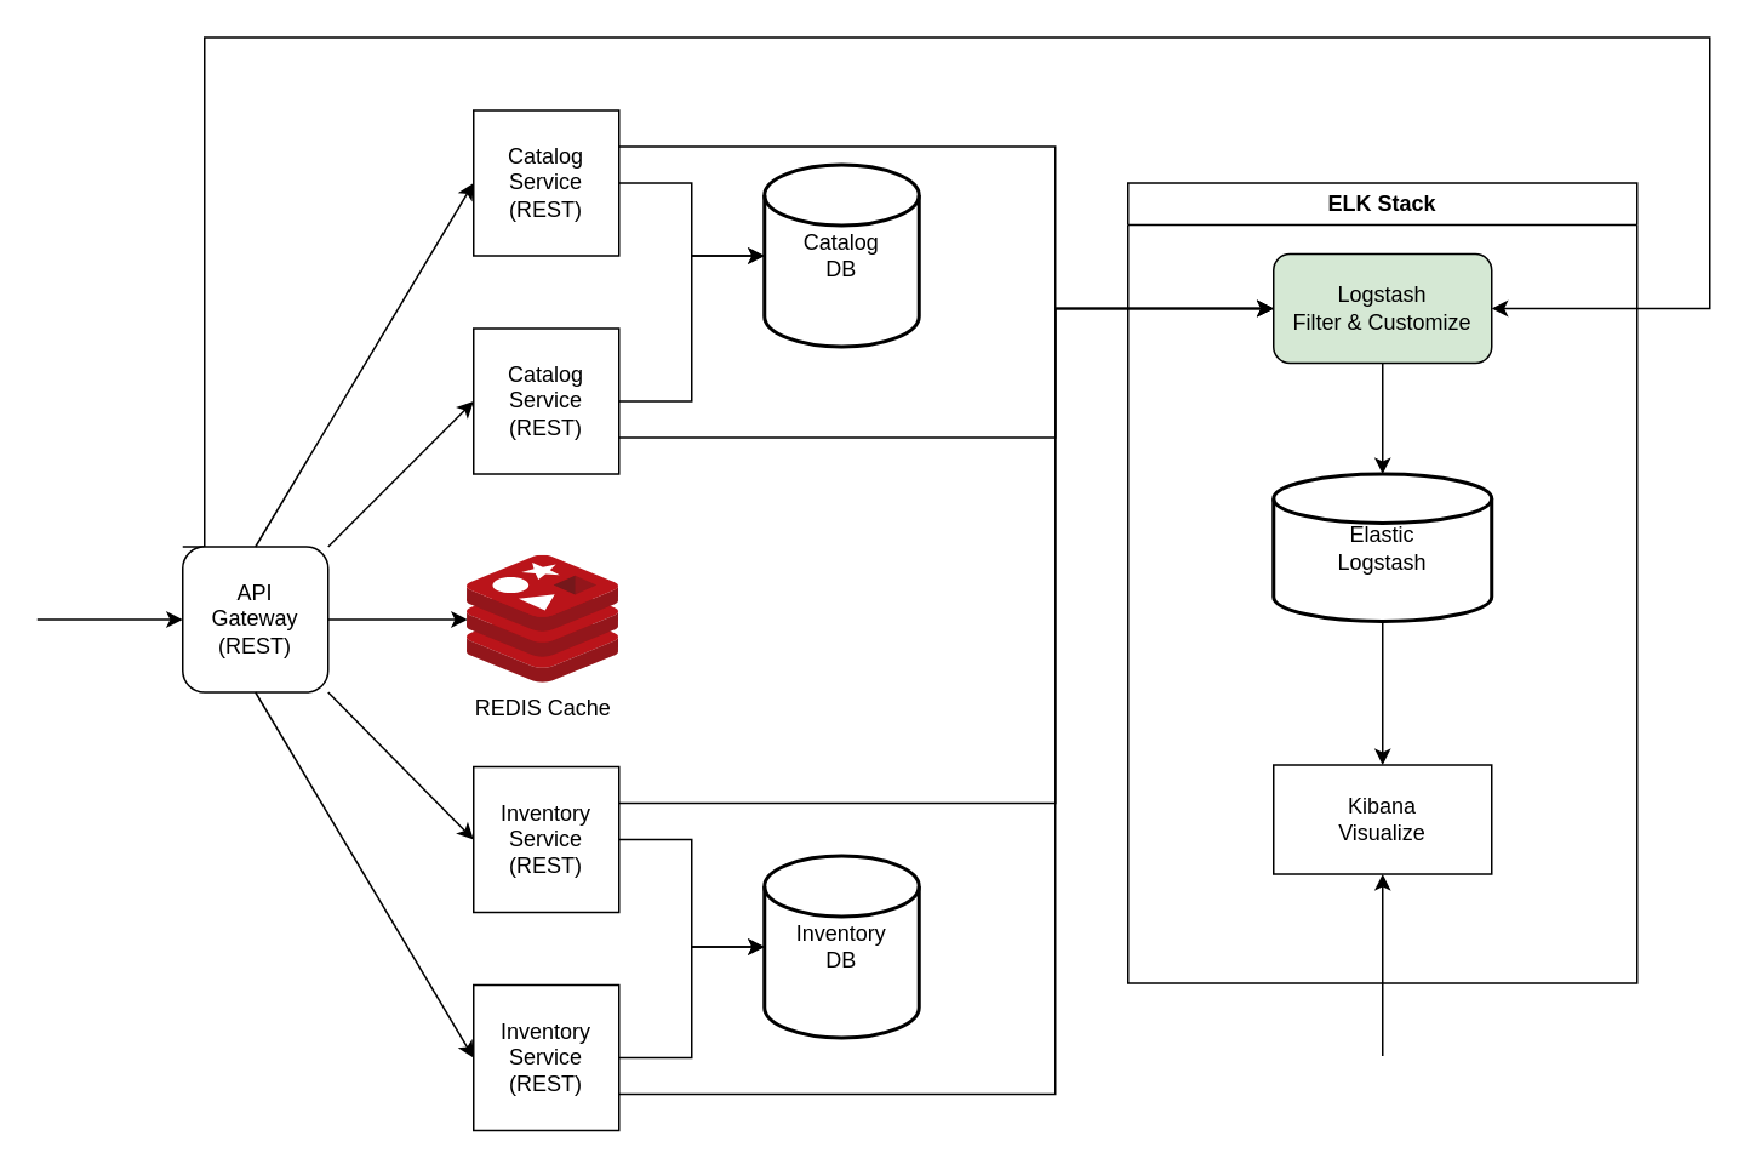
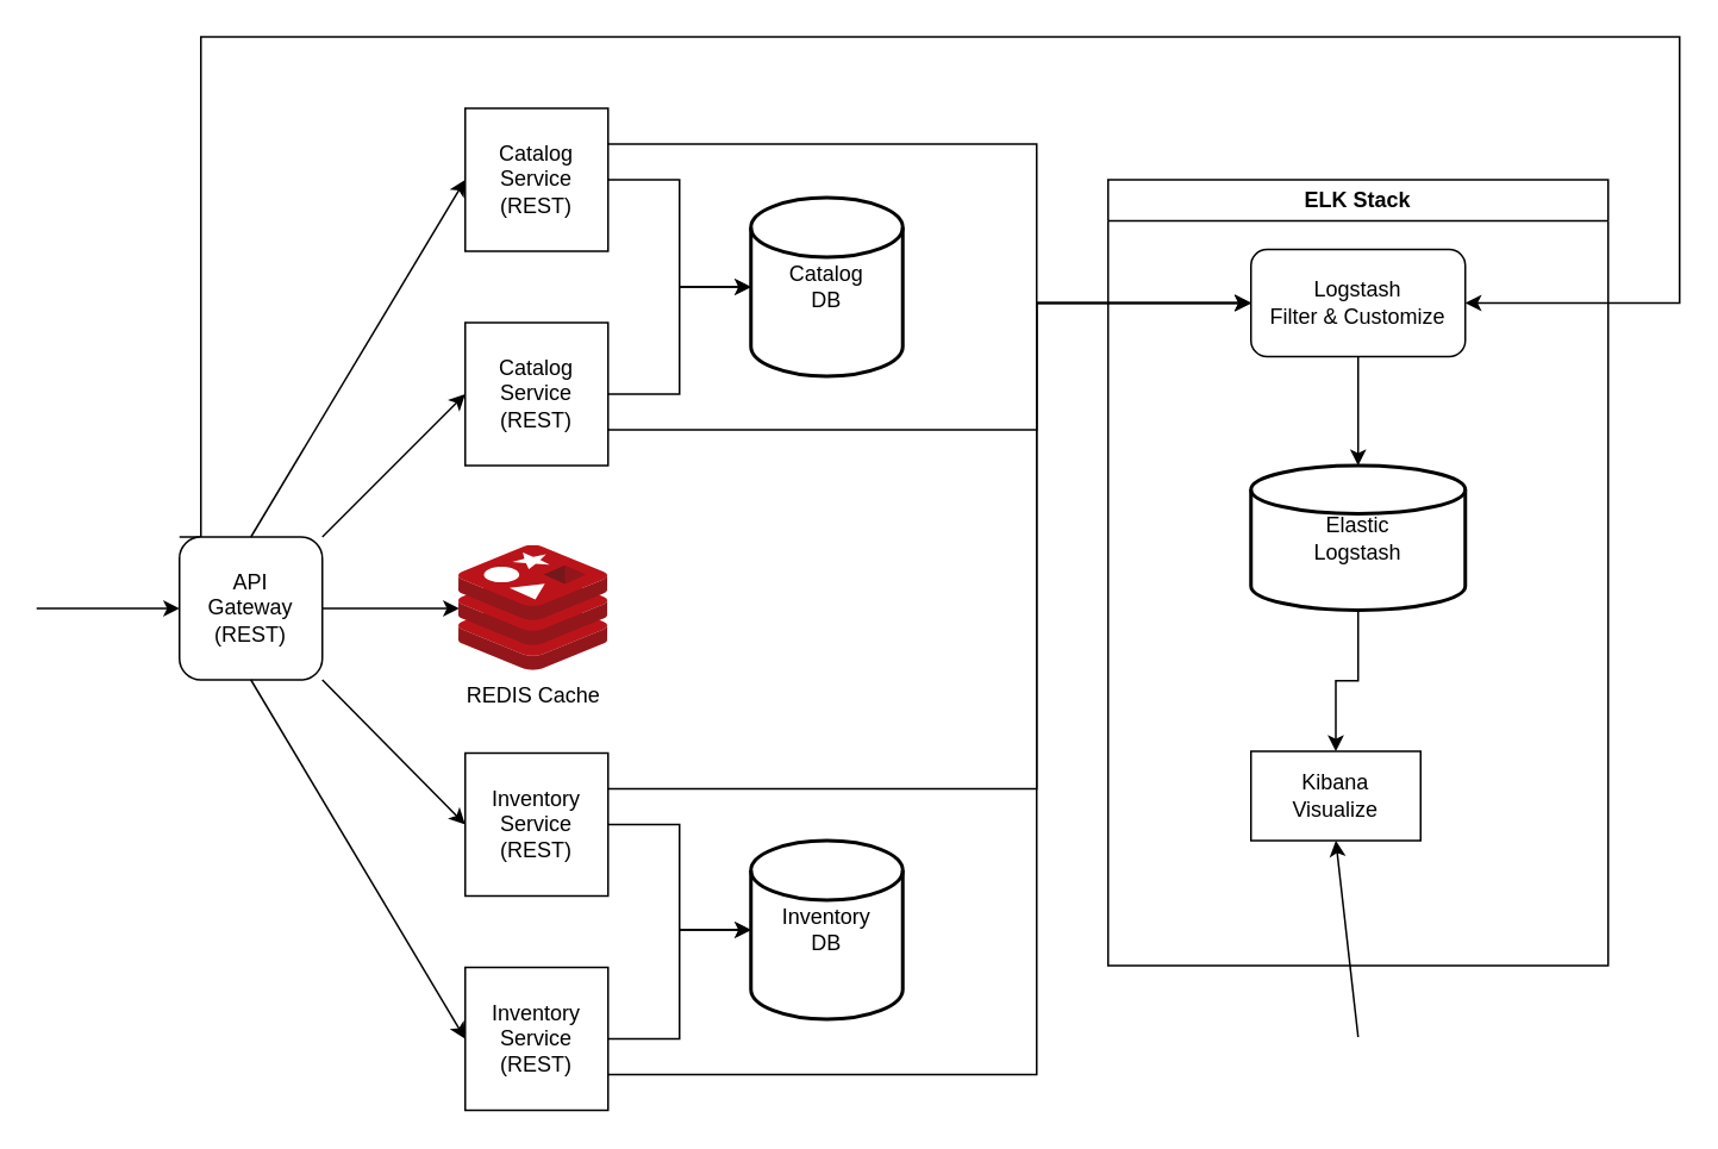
- <mxCell id="19" value="&lt;div&gt;Catalog&lt;/div&gt;&lt;div&gt;DB&lt;br&gt;&lt;/div&gt;" style="strokeWidth=2;html=1;shape=mxgraph.flowchart.database;whiteSpace=wrap;" vertex="1" parent="1"><mxGeometry x="420" y="90" width="85" height="100" as="geometry" /></mxCell>
+ <mxCell id="19" value="&lt;div&gt;Catalog&lt;/div&gt;&lt;div&gt;DB&lt;br&gt;&lt;/div&gt;" style="strokeWidth=2;html=1;shape=mxgraph.flowchart.database;whiteSpace=wrap;" vertex="1" parent="1"><mxGeometry x="420" y="110" width="85" height="100" as="geometry" /></mxCell>
- <mxCell id="27" value="&lt;div&gt;Logstash&lt;/div&gt;&lt;div&gt;Filter &amp;amp; Customize&lt;br&gt;&lt;/div&gt;" style="rounded=1;whiteSpace=wrap;html=1;fillColor=#d5e8d4;" vertex="1" parent="25"><mxGeometry x="80" y="39" width="120" height="60" as="geometry" /></mxCell>
+ <mxCell id="27" value="&lt;div&gt;Logstash&lt;/div&gt;&lt;div&gt;Filter &amp;amp; Customize&lt;br&gt;&lt;/div&gt;" style="rounded=1;whiteSpace=wrap;html=1;" vertex="1" parent="25"><mxGeometry x="80" y="39" width="120" height="60" as="geometry" /></mxCell>
- <mxCell id="30" value="&lt;div&gt;Kibana&lt;/div&gt;&lt;div&gt;Visualize&lt;br&gt;&lt;/div&gt;" style="rounded=0;whiteSpace=wrap;html=1;" vertex="1" parent="25"><mxGeometry x="80" y="320" width="120" height="60" as="geometry" /></mxCell>
+ <mxCell id="30" value="&lt;div&gt;Kibana&lt;/div&gt;&lt;div&gt;Visualize&lt;br&gt;&lt;/div&gt;" style="rounded=0;whiteSpace=wrap;html=1;" vertex="1" parent="25"><mxGeometry x="80" y="320" width="95" height="50" as="geometry" /></mxCell>
